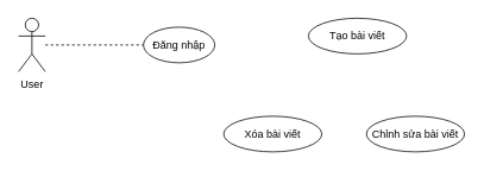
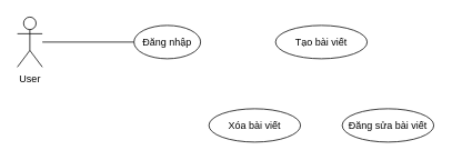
- <mxCell id="5" value="Tạo bài viết" style="ellipse;whiteSpace=wrap;html=1;" vertex="1" parent="1"><mxGeometry x="345" y="20" width="110" height="40" as="geometry" /></mxCell>
+ <mxCell id="5" value="Tạo bài viết" style="ellipse;whiteSpace=wrap;html=1;" vertex="1" parent="1"><mxGeometry x="330" y="30" width="110" height="40" as="geometry" /></mxCell>
- <mxCell id="4" value="" style="endArrow=none;html=1;rounded=0;entryX=0;entryY=0.5;entryDx=0;entryDy=0;dashed=1;" edge="1" parent="1" source="2" target="3"><mxGeometry width="50" height="50" relative="1" as="geometry"><mxPoint x="280" y="140" as="sourcePoint" /><mxPoint x="330" y="90" as="targetPoint" /></mxGeometry></mxCell>
+ <mxCell id="4" value="" style="endArrow=none;html=1;rounded=0;entryX=0;entryY=0.5;entryDx=0;entryDy=0;" edge="1" parent="1" source="2" target="3"><mxGeometry width="50" height="50" relative="1" as="geometry"><mxPoint x="280" y="140" as="sourcePoint" /><mxPoint x="330" y="90" as="targetPoint" /></mxGeometry></mxCell>
- <mxCell id="7" value="Chỉnh sửa bài viết" style="ellipse;whiteSpace=wrap;html=1;" vertex="1" parent="1"><mxGeometry x="410" y="130" width="110" height="40" as="geometry" /></mxCell>
+ <mxCell id="7" value="Đăng sửa bài viết" style="ellipse;whiteSpace=wrap;html=1;" vertex="1" parent="1"><mxGeometry x="410" y="130" width="110" height="40" as="geometry" /></mxCell>
